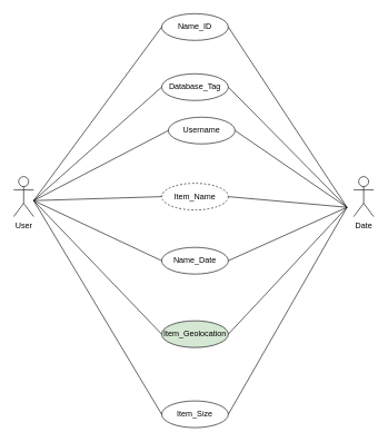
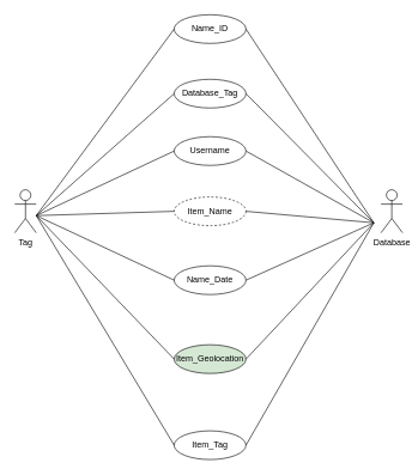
- <mxCell id="5" value="Username" style="ellipse;whiteSpace=wrap;html=1;align=center;newEdgeStyle={&quot;edgeStyle&quot;:&quot;entityRelationEdgeStyle&quot;,&quot;startArrow&quot;:&quot;none&quot;,&quot;endArrow&quot;:&quot;none&quot;,&quot;segment&quot;:10,&quot;curved&quot;:1};treeFolding=1;treeMoving=1;" vertex="1" parent="1"><mxGeometry x="252" y="175" width="100" height="40" as="geometry" /></mxCell>
+ <mxCell id="5" value="Username" style="ellipse;whiteSpace=wrap;html=1;align=center;newEdgeStyle={&quot;edgeStyle&quot;:&quot;entityRelationEdgeStyle&quot;,&quot;startArrow&quot;:&quot;none&quot;,&quot;endArrow&quot;:&quot;none&quot;,&quot;segment&quot;:10,&quot;curved&quot;:1};treeFolding=1;treeMoving=1;" vertex="1" parent="1"><mxGeometry x="242" y="190" width="100" height="40" as="geometry" /></mxCell>
- <mxCell id="3" value="User" style="shape=umlActor;verticalLabelPosition=bottom;verticalAlign=top;html=1;outlineConnect=0;" vertex="1" parent="1"><mxGeometry x="20" y="264" width="30" height="60" as="geometry" /></mxCell>
+ <mxCell id="3" value="Tag" style="shape=umlActor;verticalLabelPosition=bottom;verticalAlign=top;html=1;outlineConnect=0;" vertex="1" parent="1"><mxGeometry x="20" y="264" width="30" height="60" as="geometry" /></mxCell>
- <mxCell id="2" value="Date" style="shape=umlActor;verticalLabelPosition=bottom;verticalAlign=top;html=1;outlineConnect=0;" vertex="1" parent="1"><mxGeometry x="530" y="264" width="30" height="60" as="geometry" /></mxCell>
+ <mxCell id="2" value="Database" style="shape=umlActor;verticalLabelPosition=bottom;verticalAlign=top;html=1;outlineConnect=0;" vertex="1" parent="1"><mxGeometry x="530" y="264" width="30" height="60" as="geometry" /></mxCell>
- <mxCell id="8" value="Item_Size" style="ellipse;whiteSpace=wrap;html=1;align=center;newEdgeStyle={&quot;edgeStyle&quot;:&quot;entityRelationEdgeStyle&quot;,&quot;startArrow&quot;:&quot;none&quot;,&quot;endArrow&quot;:&quot;none&quot;,&quot;segment&quot;:10,&quot;curved&quot;:1};treeFolding=1;treeMoving=1;" vertex="1" parent="1"><mxGeometry x="242" y="600" width="100" height="40" as="geometry" /></mxCell>
+ <mxCell id="8" value="Item_Tag" style="ellipse;whiteSpace=wrap;html=1;align=center;newEdgeStyle={&quot;edgeStyle&quot;:&quot;entityRelationEdgeStyle&quot;,&quot;startArrow&quot;:&quot;none&quot;,&quot;endArrow&quot;:&quot;none&quot;,&quot;segment&quot;:10,&quot;curved&quot;:1};treeFolding=1;treeMoving=1;" vertex="1" parent="1"><mxGeometry x="242" y="600" width="100" height="40" as="geometry" /></mxCell>
